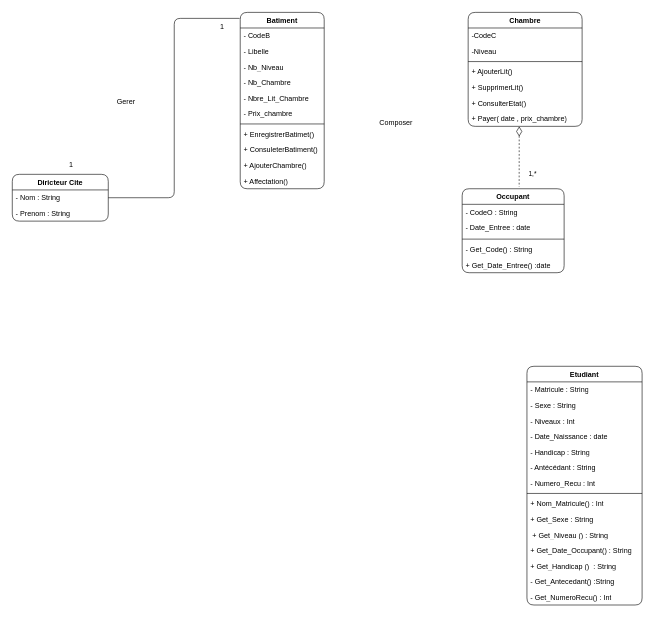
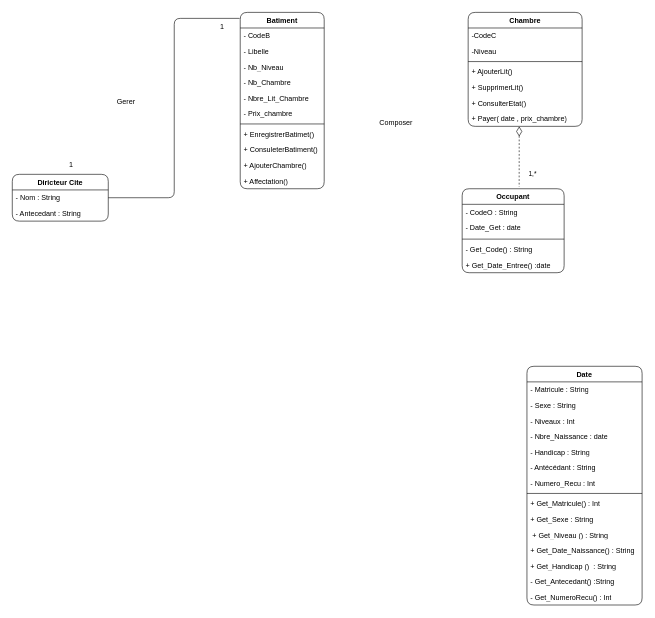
- <mxCell id="46" value="- Prenom : String" style="text;strokeColor=none;fillColor=none;align=left;verticalAlign=top;spacingLeft=4;spacingRight=4;overflow=hidden;rotatable=0;points=[[0,0.5],[1,0.5]];portConstraint=eastwest;whiteSpace=wrap;html=1;labelBackgroundColor=none;rounded=1;" parent="44" vertex="1"><mxGeometry y="52" width="160" height="26" as="geometry" /></mxCell>
+ <mxCell id="46" value="- Antecedant : String" style="text;strokeColor=none;fillColor=none;align=left;verticalAlign=top;spacingLeft=4;spacingRight=4;overflow=hidden;rotatable=0;points=[[0,0.5],[1,0.5]];portConstraint=eastwest;whiteSpace=wrap;html=1;labelBackgroundColor=none;rounded=1;" parent="44" vertex="1"><mxGeometry y="52" width="160" height="26" as="geometry" /></mxCell>
- <mxCell id="24" value="- Date_Entree : date" style="text;strokeColor=none;fillColor=none;align=left;verticalAlign=top;spacingLeft=4;spacingRight=4;overflow=hidden;rotatable=0;points=[[0,0.5],[1,0.5]];portConstraint=eastwest;whiteSpace=wrap;html=1;labelBackgroundColor=none;rounded=1;" parent="22" vertex="1"><mxGeometry y="52" width="170" height="28" as="geometry" /></mxCell>
+ <mxCell id="24" value="- Date_Get : date" style="text;strokeColor=none;fillColor=none;align=left;verticalAlign=top;spacingLeft=4;spacingRight=4;overflow=hidden;rotatable=0;points=[[0,0.5],[1,0.5]];portConstraint=eastwest;whiteSpace=wrap;html=1;labelBackgroundColor=none;rounded=1;" parent="22" vertex="1"><mxGeometry y="52" width="170" height="28" as="geometry" /></mxCell>
- <mxCell id="28" value="Etudiant" style="swimlane;fontStyle=1;align=center;verticalAlign=top;childLayout=stackLayout;horizontal=1;startSize=26;horizontalStack=0;resizeParent=1;resizeParentMax=0;resizeLast=0;collapsible=1;marginBottom=0;whiteSpace=wrap;html=1;labelBackgroundColor=none;rounded=1;" parent="1" vertex="1"><mxGeometry x="878" y="610" width="192" height="398" as="geometry" /></mxCell>
+ <mxCell id="28" value="Date" style="swimlane;fontStyle=1;align=center;verticalAlign=top;childLayout=stackLayout;horizontal=1;startSize=26;horizontalStack=0;resizeParent=1;resizeParentMax=0;resizeLast=0;collapsible=1;marginBottom=0;whiteSpace=wrap;html=1;labelBackgroundColor=none;rounded=1;" parent="1" vertex="1"><mxGeometry x="878" y="610" width="192" height="398" as="geometry" /></mxCell>
- <mxCell id="32" value="- Date_Naissance : date" style="text;strokeColor=none;fillColor=none;align=left;verticalAlign=top;spacingLeft=4;spacingRight=4;overflow=hidden;rotatable=0;points=[[0,0.5],[1,0.5]];portConstraint=eastwest;whiteSpace=wrap;html=1;labelBackgroundColor=none;rounded=1;" parent="28" vertex="1"><mxGeometry y="104" width="192" height="26" as="geometry" /></mxCell>
+ <mxCell id="32" value="- Nbre_Naissance : date" style="text;strokeColor=none;fillColor=none;align=left;verticalAlign=top;spacingLeft=4;spacingRight=4;overflow=hidden;rotatable=0;points=[[0,0.5],[1,0.5]];portConstraint=eastwest;whiteSpace=wrap;html=1;labelBackgroundColor=none;rounded=1;" parent="28" vertex="1"><mxGeometry y="104" width="192" height="26" as="geometry" /></mxCell>
- <mxCell id="37" value="+ Nom_Matricule() : Int" style="text;strokeColor=none;fillColor=none;align=left;verticalAlign=top;spacingLeft=4;spacingRight=4;overflow=hidden;rotatable=0;points=[[0,0.5],[1,0.5]];portConstraint=eastwest;whiteSpace=wrap;html=1;labelBackgroundColor=none;rounded=1;" parent="28" vertex="1"><mxGeometry y="216" width="192" height="26" as="geometry" /></mxCell>
+ <mxCell id="37" value="+ Get_Matricule() : Int" style="text;strokeColor=none;fillColor=none;align=left;verticalAlign=top;spacingLeft=4;spacingRight=4;overflow=hidden;rotatable=0;points=[[0,0.5],[1,0.5]];portConstraint=eastwest;whiteSpace=wrap;html=1;labelBackgroundColor=none;rounded=1;" parent="28" vertex="1"><mxGeometry y="216" width="192" height="26" as="geometry" /></mxCell>
- <mxCell id="40" value="+ Get_Date_Occupant() : String" style="text;strokeColor=none;fillColor=none;align=left;verticalAlign=top;spacingLeft=4;spacingRight=4;overflow=hidden;rotatable=0;points=[[0,0.5],[1,0.5]];portConstraint=eastwest;whiteSpace=wrap;html=1;labelBackgroundColor=none;rounded=1;" parent="28" vertex="1"><mxGeometry y="294" width="192" height="26" as="geometry" /></mxCell>
+ <mxCell id="40" value="+ Get_Date_Naissance() : String" style="text;strokeColor=none;fillColor=none;align=left;verticalAlign=top;spacingLeft=4;spacingRight=4;overflow=hidden;rotatable=0;points=[[0,0.5],[1,0.5]];portConstraint=eastwest;whiteSpace=wrap;html=1;labelBackgroundColor=none;rounded=1;" parent="28" vertex="1"><mxGeometry y="294" width="192" height="26" as="geometry" /></mxCell>
